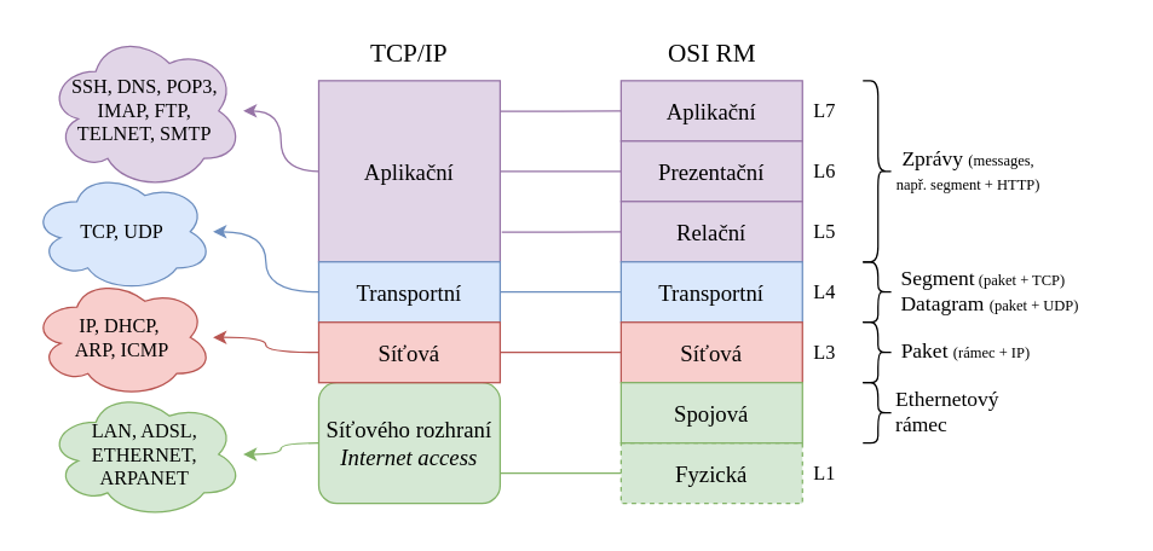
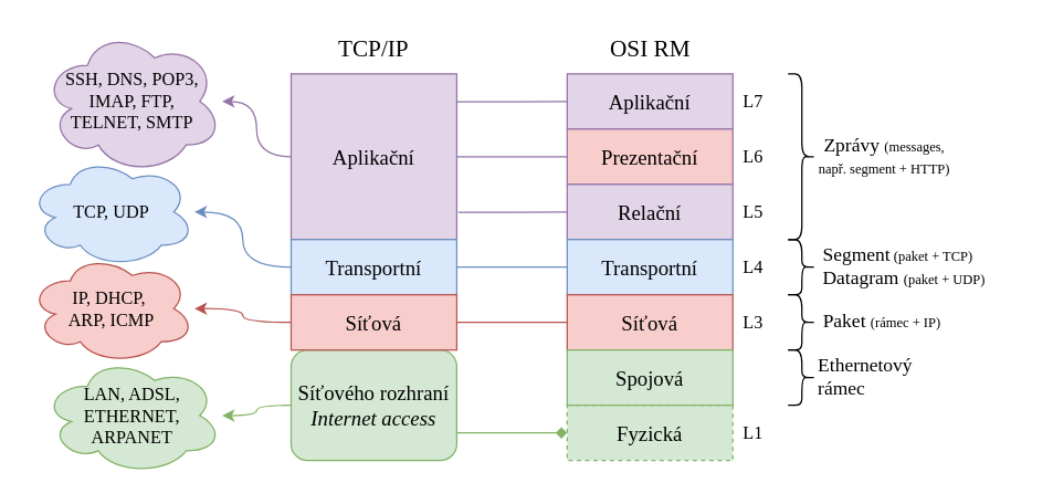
- <mxCell id="3" value="&lt;span style=&quot;font-weight: normal;&quot;&gt;Prezentační&lt;/span&gt;" style="rounded=0;whiteSpace=wrap;html=1;fontStyle=1;fillColor=#e1d5e7;strokeColor=#9673a6;fontFamily=Computer Modern;fontSize=15;" parent="1" vertex="1"><mxGeometry x="410" y="93" width="120" height="40" as="geometry" /></mxCell>
+ <mxCell id="3" value="&lt;span style=&quot;font-weight: normal;&quot;&gt;Prezentační&lt;/span&gt;" style="rounded=0;whiteSpace=wrap;html=1;fontStyle=1;fillColor=#f8cecc;strokeColor=#9673a6;fontFamily=Computer Modern;fontSize=15;" parent="1" vertex="1"><mxGeometry x="410" y="93" width="120" height="40" as="geometry" /></mxCell>
- <mxCell id="8" style="edgeStyle=orthogonalEdgeStyle;rounded=0;orthogonalLoop=1;jettySize=auto;html=1;exitX=1;exitY=0.75;exitDx=0;exitDy=0;entryX=0;entryY=0.5;entryDx=0;entryDy=0;endSize=6;startSize=6;endArrow=none;startFill=0;strokeWidth=1;fillColor=#d5e8d4;strokeColor=#82b366;fontFamily=Computer Modern;fontSize=15;" parent="1" source="9" target="10" edge="1"><mxGeometry relative="1" as="geometry" /></mxCell>
+ <mxCell id="8" style="edgeStyle=orthogonalEdgeStyle;rounded=0;orthogonalLoop=1;jettySize=auto;html=1;exitX=1;exitY=0.75;exitDx=0;exitDy=0;entryX=0;entryY=0.5;entryDx=0;entryDy=0;endSize=6;startSize=6;endArrow=diamond;startFill=0;strokeWidth=1;fillColor=#d5e8d4;strokeColor=#82b366;fontFamily=Computer Modern;fontSize=15;" parent="1" source="9" target="10" edge="1"><mxGeometry relative="1" as="geometry" /></mxCell>
